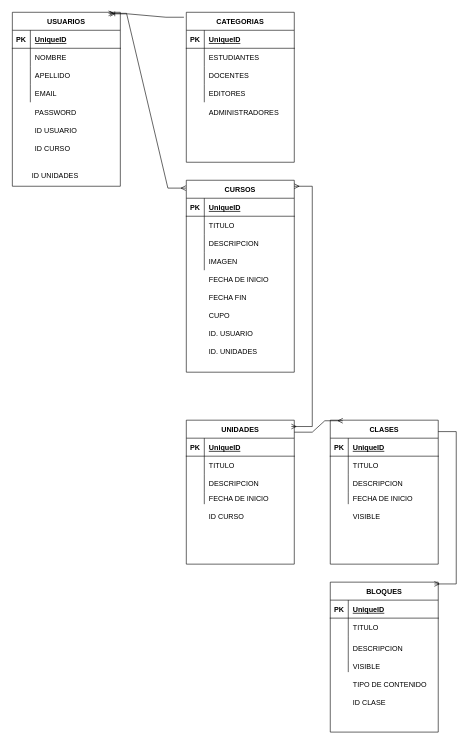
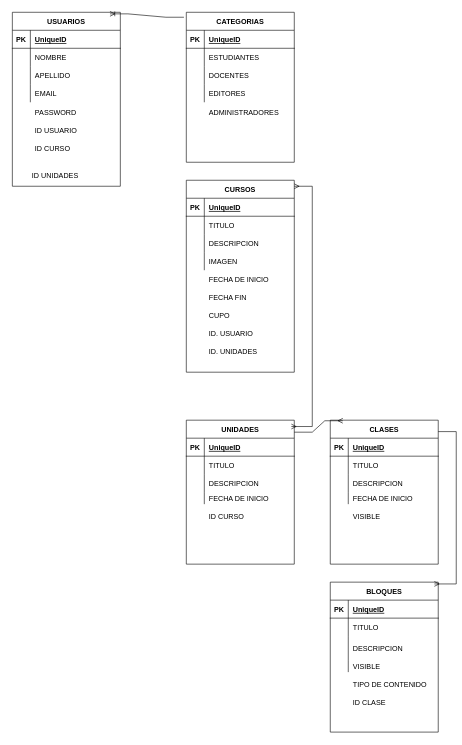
- <mxCell id="66" value="" style="edgeStyle=entityRelationEdgeStyle;fontSize=12;html=1;endArrow=ERmany;startArrow=ERmany;rounded=0;exitX=0.891;exitY=0.006;exitDx=0;exitDy=0;exitPerimeter=0;entryX=-0.004;entryY=0.041;entryDx=0;entryDy=0;entryPerimeter=0;" edge="1" parent="1" source="2" target="31"><mxGeometry width="100" height="100" relative="1" as="geometry"><mxPoint x="170" y="250" as="sourcePoint" /><mxPoint x="270" y="150" as="targetPoint" /></mxGeometry></mxCell>
